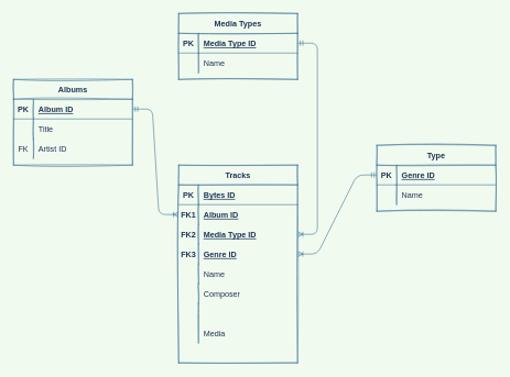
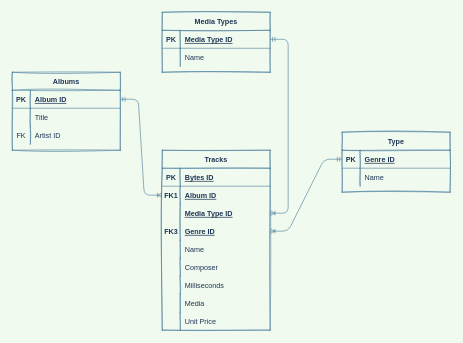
- <mxCell id="34" value="FK2" style="shape=partialRectangle;connectable=0;fillColor=none;top=0;left=0;bottom=0;right=0;editable=1;overflow=hidden;fontStyle=1;strokeColor=#457B9D;fontColor=#1D3557;" vertex="1" parent="33"><mxGeometry width="30" height="30" as="geometry"><mxRectangle width="30" height="30" as="alternateBounds" /></mxGeometry></mxCell>
+ <mxCell id="47" value="Milliseconds" style="shape=partialRectangle;connectable=0;fillColor=none;top=0;left=0;bottom=0;right=0;align=left;spacingLeft=6;overflow=hidden;strokeColor=#457B9D;fontColor=#1D3557;" vertex="1" parent="45"><mxGeometry x="30" width="150" height="30" as="geometry"><mxRectangle width="150" height="30" as="alternateBounds" /></mxGeometry></mxCell>
+ <mxCell id="53" value="Unit Price" style="shape=partialRectangle;connectable=0;fillColor=none;top=0;left=0;bottom=0;right=0;align=left;spacingLeft=6;overflow=hidden;strokeColor=#457B9D;fontColor=#1D3557;" vertex="1" parent="51"><mxGeometry x="30" width="150" height="30" as="geometry"><mxRectangle width="150" height="30" as="alternateBounds" /></mxGeometry></mxCell>
